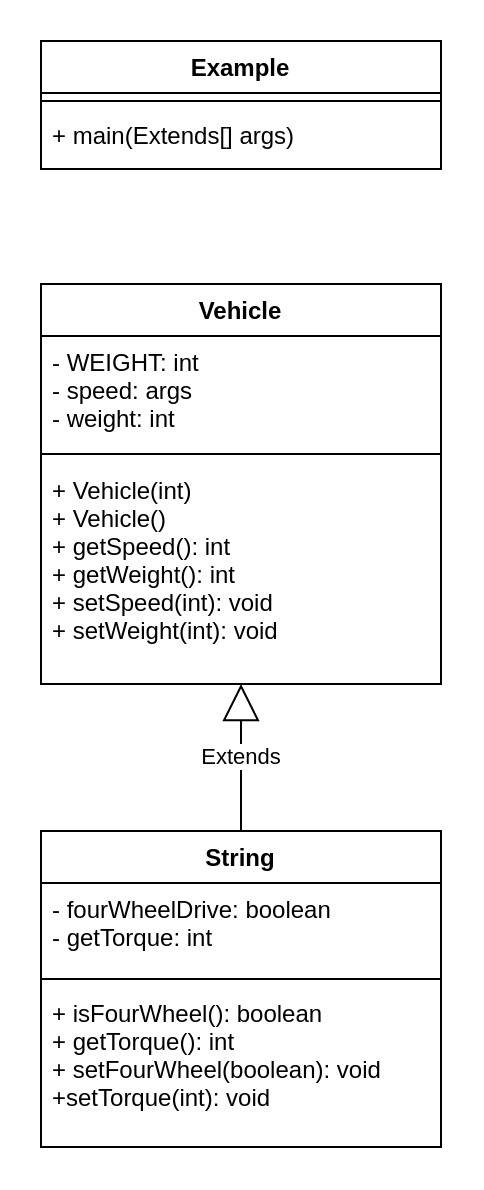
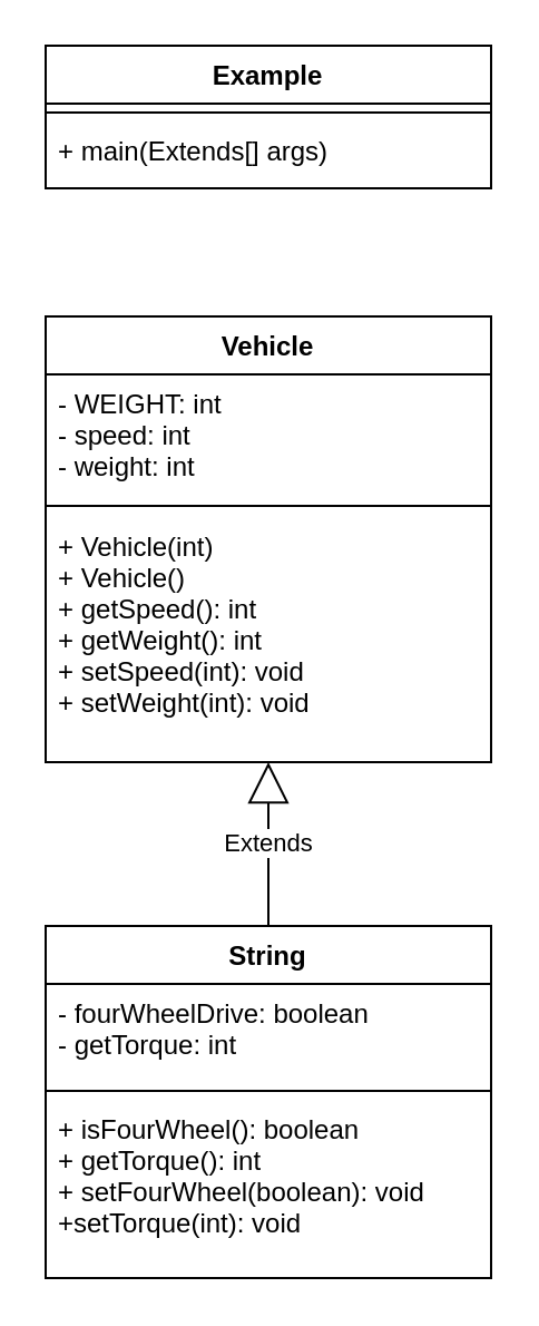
- <mxCell id="6" value="- WEIGHT: int&#10;- speed: args&#10;- weight: int&#10;" style="text;strokeColor=none;fillColor=none;align=left;verticalAlign=top;spacingLeft=4;spacingRight=4;overflow=hidden;rotatable=0;points=[[0,0.5],[1,0.5]];portConstraint=eastwest;" vertex="1" parent="5"><mxGeometry y="26" width="200" height="54" as="geometry" /></mxCell>
+ <mxCell id="6" value="- WEIGHT: int&#10;- speed: int&#10;- weight: int&#10;" style="text;strokeColor=none;fillColor=none;align=left;verticalAlign=top;spacingLeft=4;spacingRight=4;overflow=hidden;rotatable=0;points=[[0,0.5],[1,0.5]];portConstraint=eastwest;" vertex="1" parent="5"><mxGeometry y="26" width="200" height="54" as="geometry" /></mxCell>
